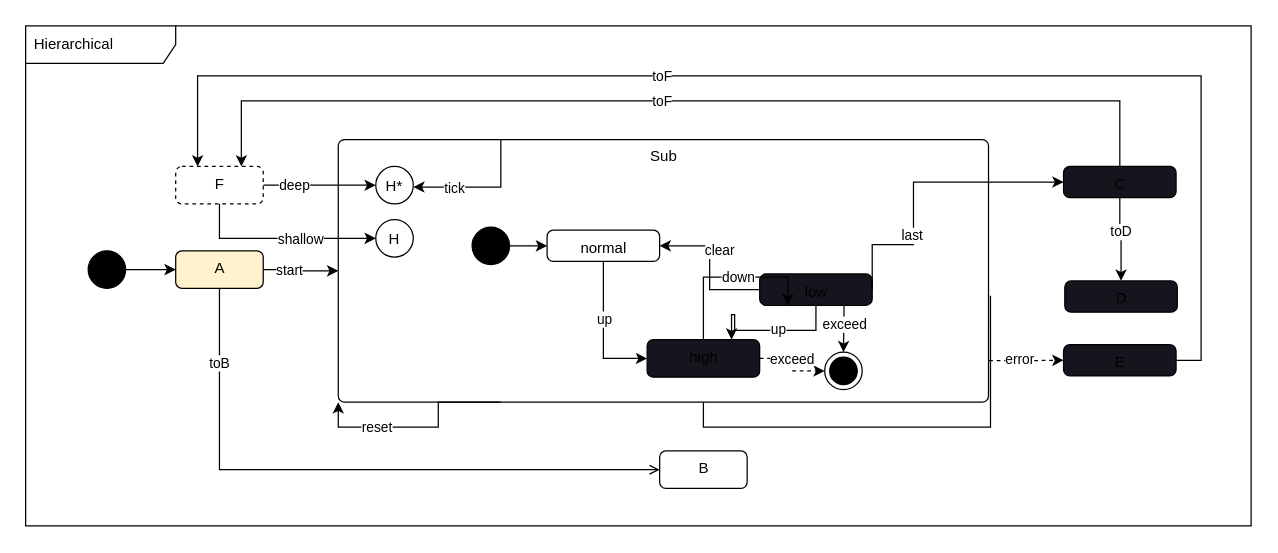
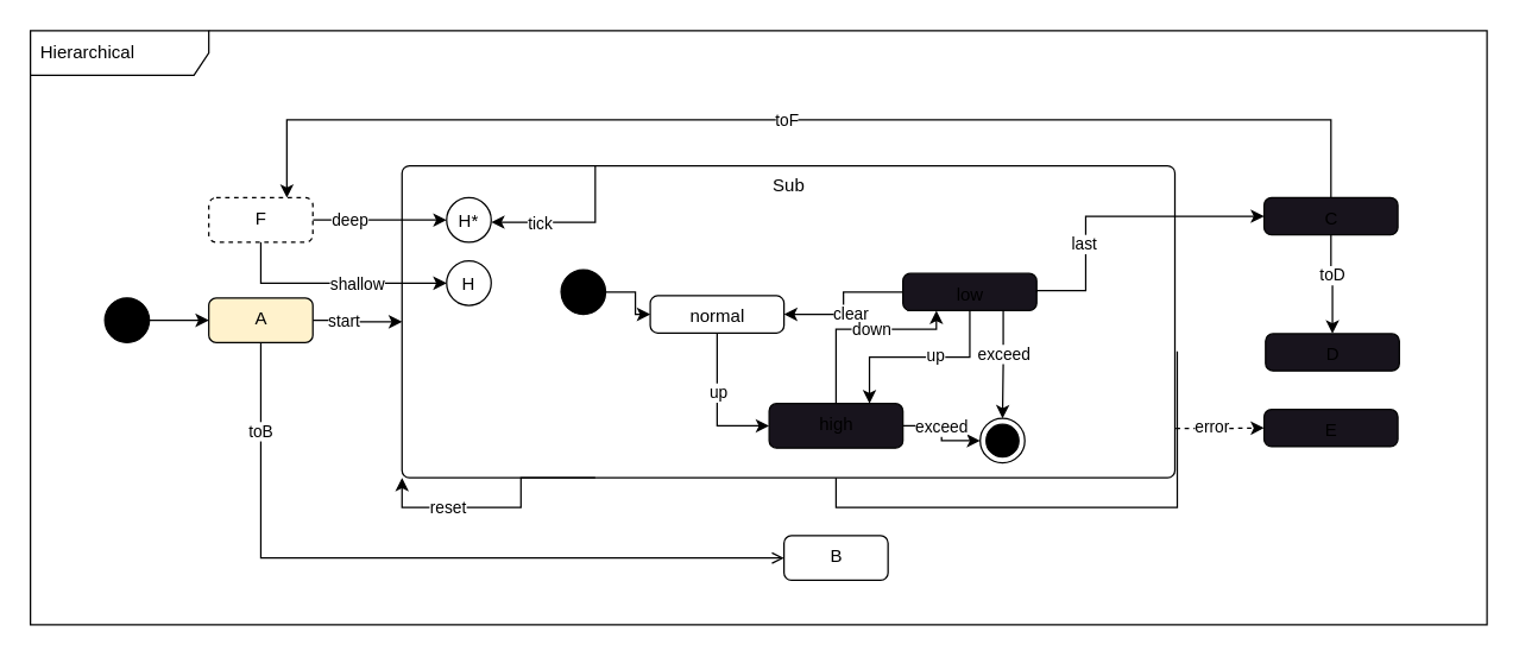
- <mxCell id="18" style="edgeStyle=orthogonalEdgeStyle;rounded=0;orthogonalLoop=1;jettySize=auto;html=1;entryX=0.25;entryY=0;entryDx=0;entryDy=0;exitX=1;exitY=0.5;exitDx=0;exitDy=0;" parent="1" source="20" target="55" edge="1"><mxGeometry relative="1" as="geometry"><Array as="points"><mxPoint x="960" y="288" /><mxPoint x="960" y="60" /><mxPoint x="158" y="60" /></Array></mxGeometry></mxCell>
- <mxCell id="19" value="toF" style="edgeLabel;html=1;align=center;verticalAlign=middle;resizable=0;points=[];" parent="18" vertex="1" connectable="0"><mxGeometry x="0.216" relative="1" as="geometry"><mxPoint x="3" as="offset" /></mxGeometry></mxCell>
- <mxCell id="28" value="normal" style="html=1;align=center;verticalAlign=top;rounded=1;absoluteArcSize=1;arcSize=10;dashed=0;" parent="23" vertex="1"><mxGeometry x="167" y="72.5" width="90" height="25" as="geometry" /></mxCell>
+ <mxCell id="28" value="normal" style="html=1;align=center;verticalAlign=top;rounded=1;absoluteArcSize=1;arcSize=10;dashed=0;" parent="23" vertex="1"><mxGeometry x="167" y="87.5" width="90" height="25" as="geometry" /></mxCell>
- <mxCell id="34" value="low" style="html=1;align=center;verticalAlign=top;rounded=1;absoluteArcSize=1;arcSize=10;dashed=0;fillColor=rgb(24, 20, 29);" parent="23" vertex="1"><mxGeometry x="337" y="107.5" width="90" height="25" as="geometry" /></mxCell>
+ <mxCell id="34" value="low" style="html=1;align=center;verticalAlign=top;rounded=1;absoluteArcSize=1;arcSize=10;dashed=0;fillColor=rgb(24, 20, 29);" parent="23" vertex="1"><mxGeometry x="337" y="72.5" width="90" height="25" as="geometry" /></mxCell>
- <mxCell id="35" style="edgeStyle=orthogonalEdgeStyle;rounded=0;orthogonalLoop=1;jettySize=auto;html=1;dashed=1;" parent="23" source="39" target="42" edge="1"><mxGeometry relative="1" as="geometry" /></mxCell>
+ <mxCell id="35" style="edgeStyle=orthogonalEdgeStyle;rounded=0;orthogonalLoop=1;jettySize=auto;html=1;" parent="23" source="39" target="42" edge="1"><mxGeometry relative="1" as="geometry" /></mxCell>
